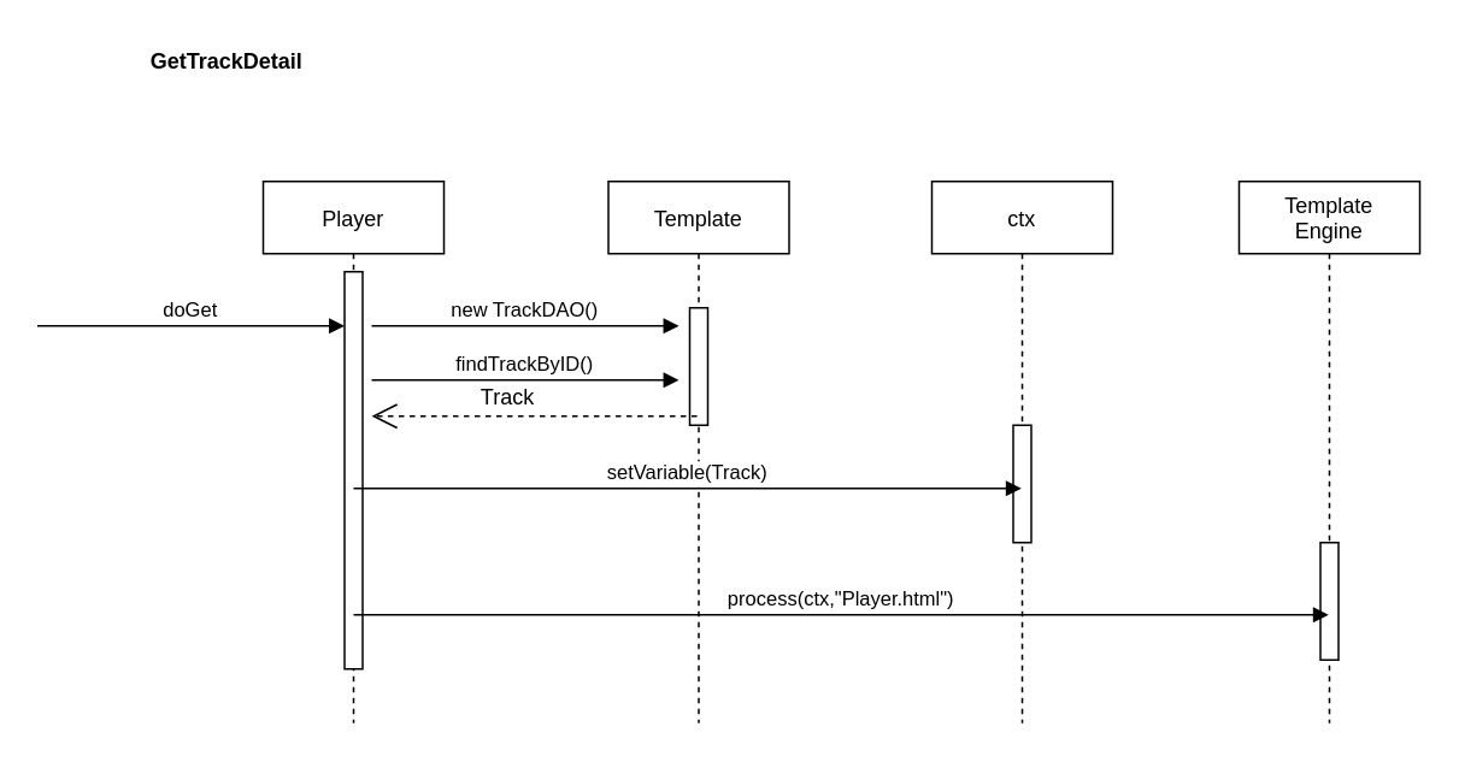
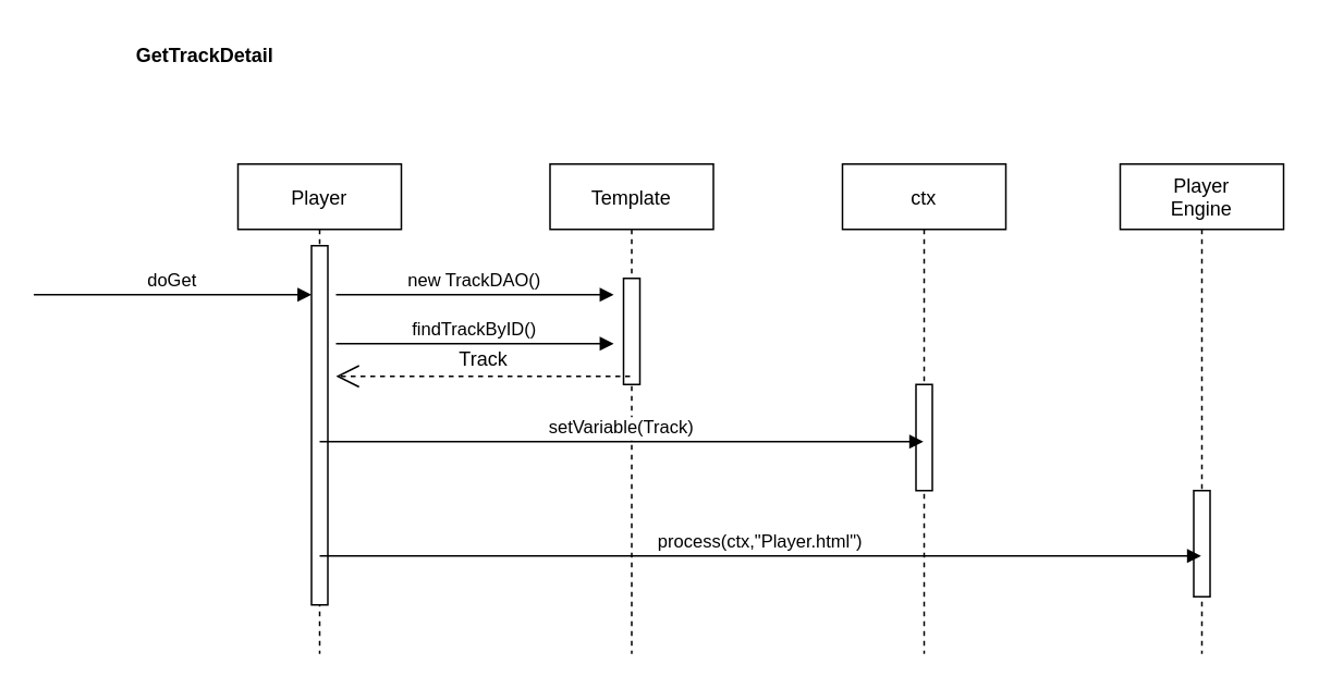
- <mxCell id="14" value="Template&#10;Engine" style="shape=umlLifeline;perimeter=lifelinePerimeter;container=1;collapsible=0;recursiveResize=0;rounded=0;shadow=0;strokeWidth=1;" vertex="1" parent="1"><mxGeometry x="685" y="100" width="100" height="300" as="geometry" /></mxCell>
+ <mxCell id="14" value="Player&#10;Engine" style="shape=umlLifeline;perimeter=lifelinePerimeter;container=1;collapsible=0;recursiveResize=0;rounded=0;shadow=0;strokeWidth=1;" vertex="1" parent="1"><mxGeometry x="685" y="100" width="100" height="300" as="geometry" /></mxCell>
- <mxCell id="11" value="Track" style="text;html=1;align=center;verticalAlign=middle;resizable=0;points=[];autosize=1;strokeColor=none;" vertex="1" parent="1"><mxGeometry x="255" y="210" width="50" height="20" as="geometry" /></mxCell>
+ <mxCell id="11" value="Track" style="text;html=1;align=center;verticalAlign=middle;resizable=0;points=[];autosize=1;strokeColor=none;" vertex="1" parent="1"><mxGeometry x="270" y="210" width="50" height="20" as="geometry" /></mxCell>
